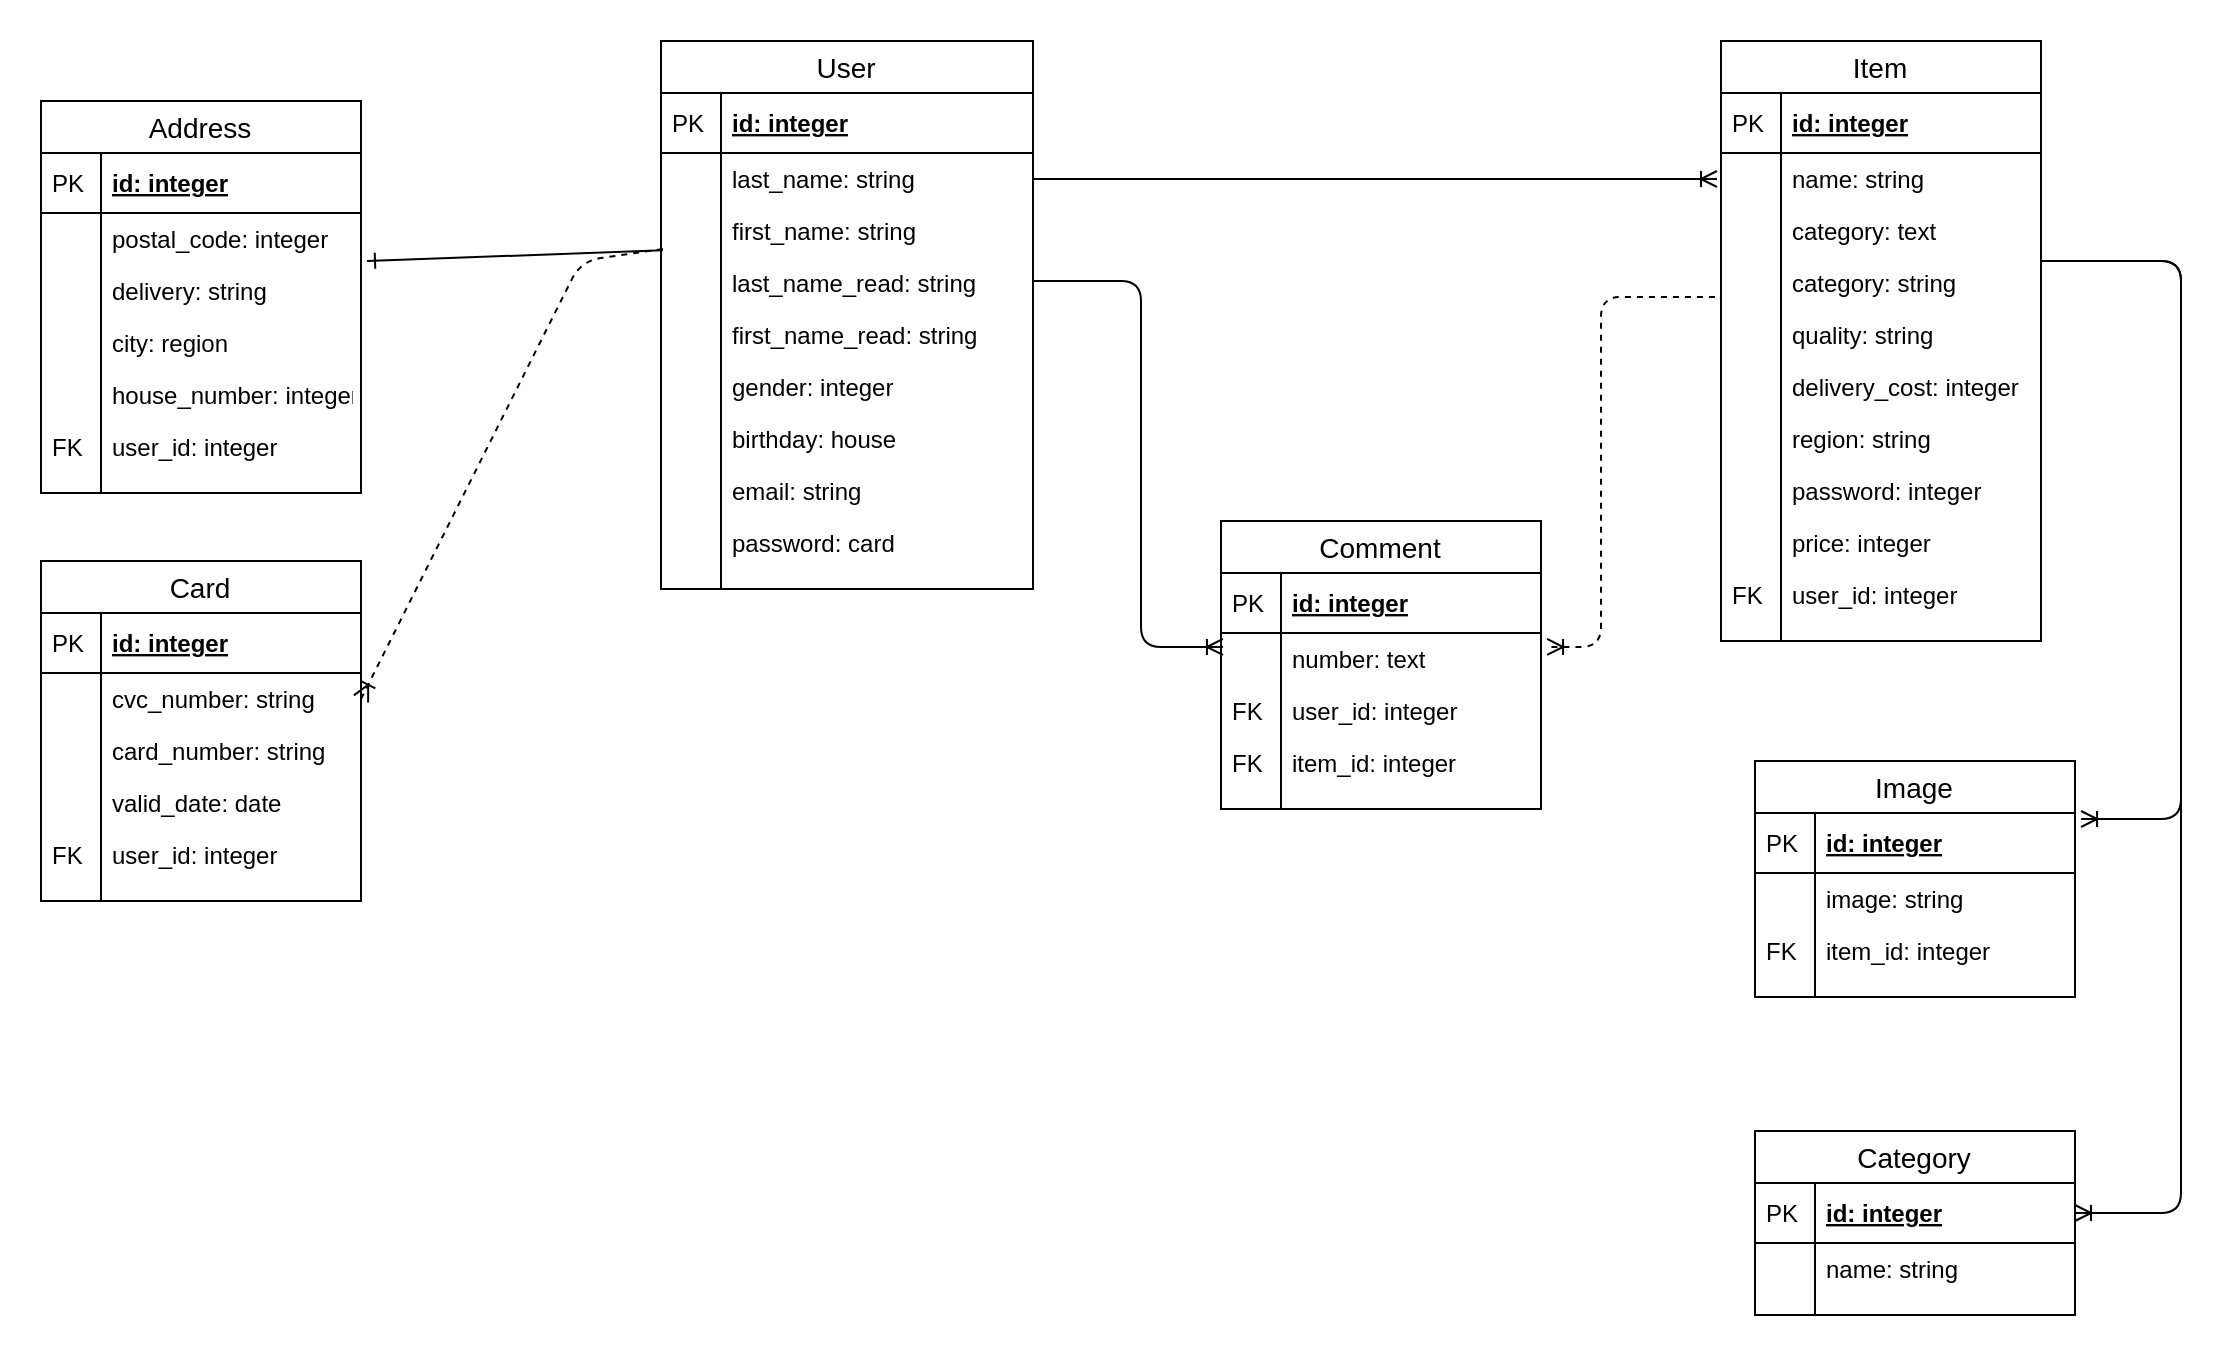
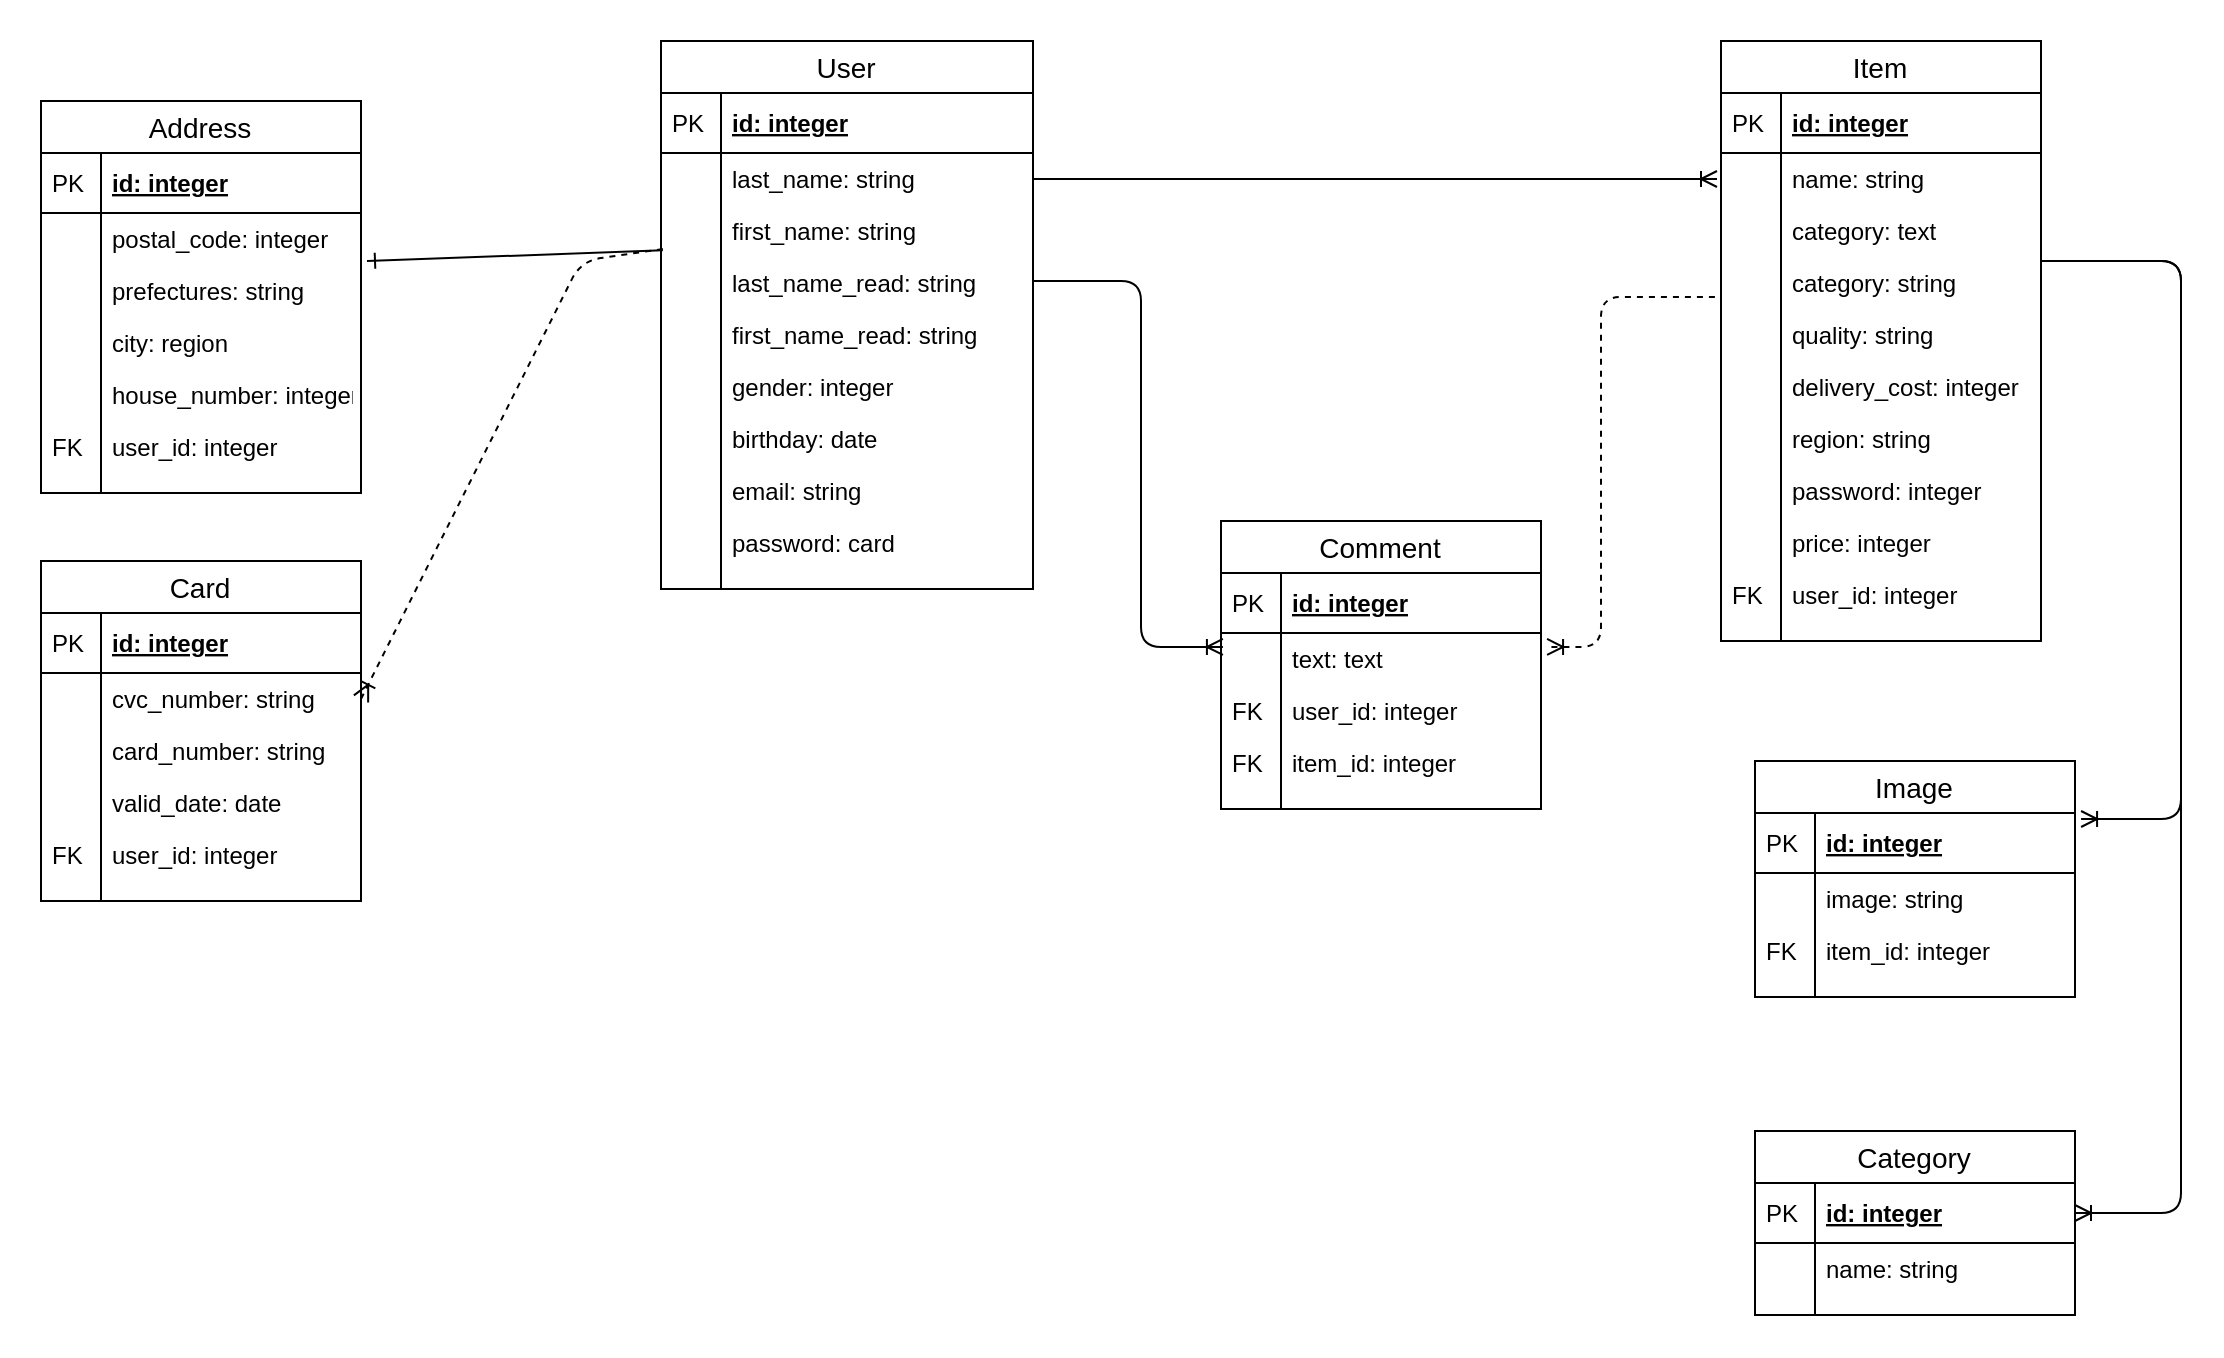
- <mxCell id="44" value="delivery: string" style="shape=partialRectangle;top=0;left=0;right=0;bottom=0;align=left;verticalAlign=top;fillColor=none;spacingLeft=34;spacingRight=4;overflow=hidden;rotatable=0;points=[[0,0.5],[1,0.5]];portConstraint=eastwest;dropTarget=0;fontSize=12;" vertex="1" parent="39"><mxGeometry y="82" width="160" height="26" as="geometry" /></mxCell>
+ <mxCell id="44" value="prefectures: string" style="shape=partialRectangle;top=0;left=0;right=0;bottom=0;align=left;verticalAlign=top;fillColor=none;spacingLeft=34;spacingRight=4;overflow=hidden;rotatable=0;points=[[0,0.5],[1,0.5]];portConstraint=eastwest;dropTarget=0;fontSize=12;" vertex="1" parent="39"><mxGeometry y="82" width="160" height="26" as="geometry" /></mxCell>
- <mxCell id="31" value="birthday: house" style="shape=partialRectangle;top=0;left=0;right=0;bottom=0;align=left;verticalAlign=top;fillColor=none;spacingLeft=34;spacingRight=4;overflow=hidden;rotatable=0;points=[[0,0.5],[1,0.5]];portConstraint=eastwest;dropTarget=0;fontSize=12;" vertex="1" parent="18"><mxGeometry y="186" width="186" height="26" as="geometry" /></mxCell>
+ <mxCell id="31" value="birthday: date" style="shape=partialRectangle;top=0;left=0;right=0;bottom=0;align=left;verticalAlign=top;fillColor=none;spacingLeft=34;spacingRight=4;overflow=hidden;rotatable=0;points=[[0,0.5],[1,0.5]];portConstraint=eastwest;dropTarget=0;fontSize=12;" vertex="1" parent="18"><mxGeometry y="186" width="186" height="26" as="geometry" /></mxCell>
- <mxCell id="95" value="number: text" style="shape=partialRectangle;top=0;left=0;right=0;bottom=0;align=left;verticalAlign=top;fillColor=none;spacingLeft=34;spacingRight=4;overflow=hidden;rotatable=0;points=[[0,0.5],[1,0.5]];portConstraint=eastwest;dropTarget=0;fontSize=12;" vertex="1" parent="92"><mxGeometry y="56" width="160" height="26" as="geometry" /></mxCell>
+ <mxCell id="95" value="text: text" style="shape=partialRectangle;top=0;left=0;right=0;bottom=0;align=left;verticalAlign=top;fillColor=none;spacingLeft=34;spacingRight=4;overflow=hidden;rotatable=0;points=[[0,0.5],[1,0.5]];portConstraint=eastwest;dropTarget=0;fontSize=12;" vertex="1" parent="92"><mxGeometry y="56" width="160" height="26" as="geometry" /></mxCell>
